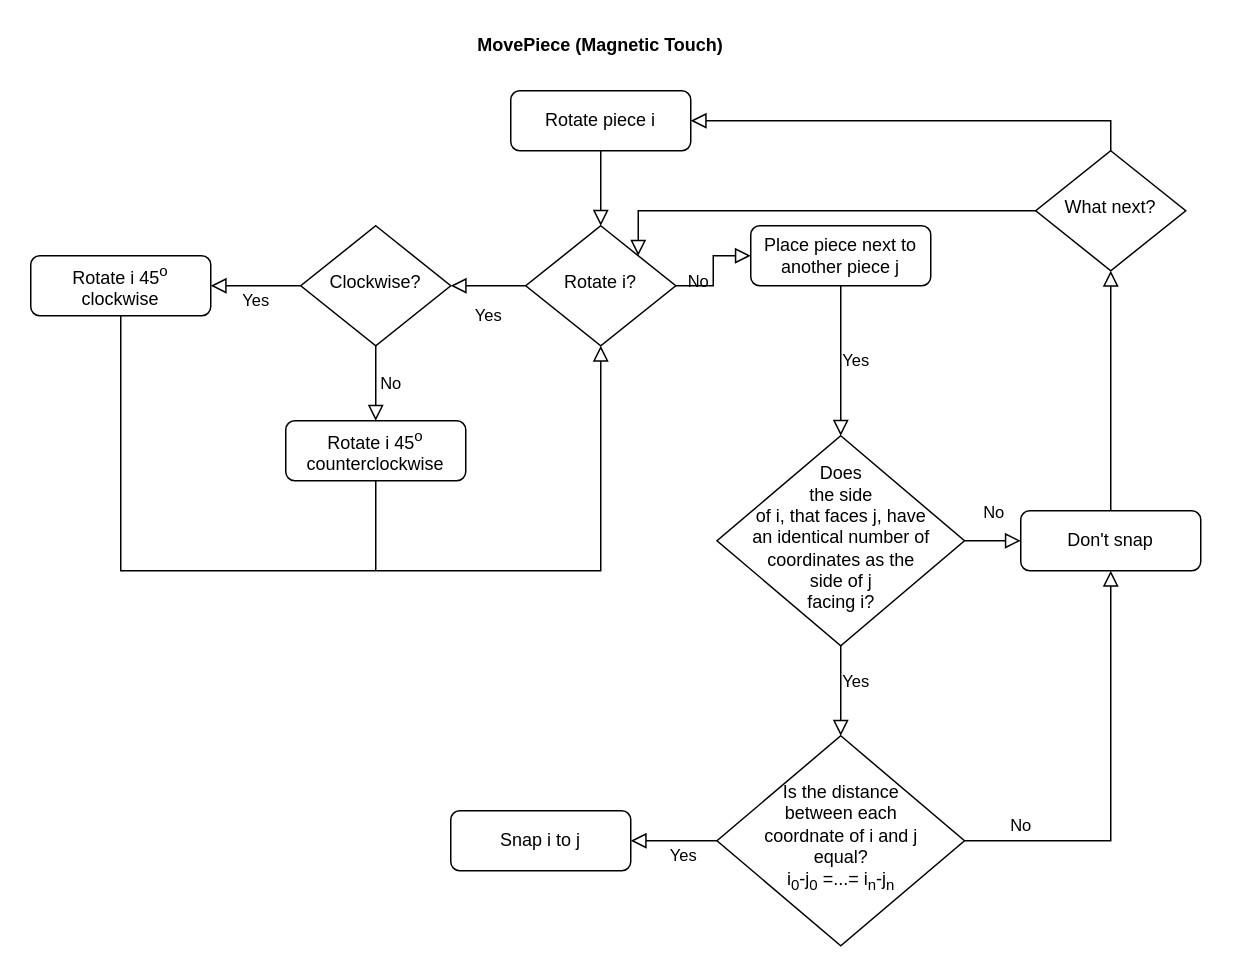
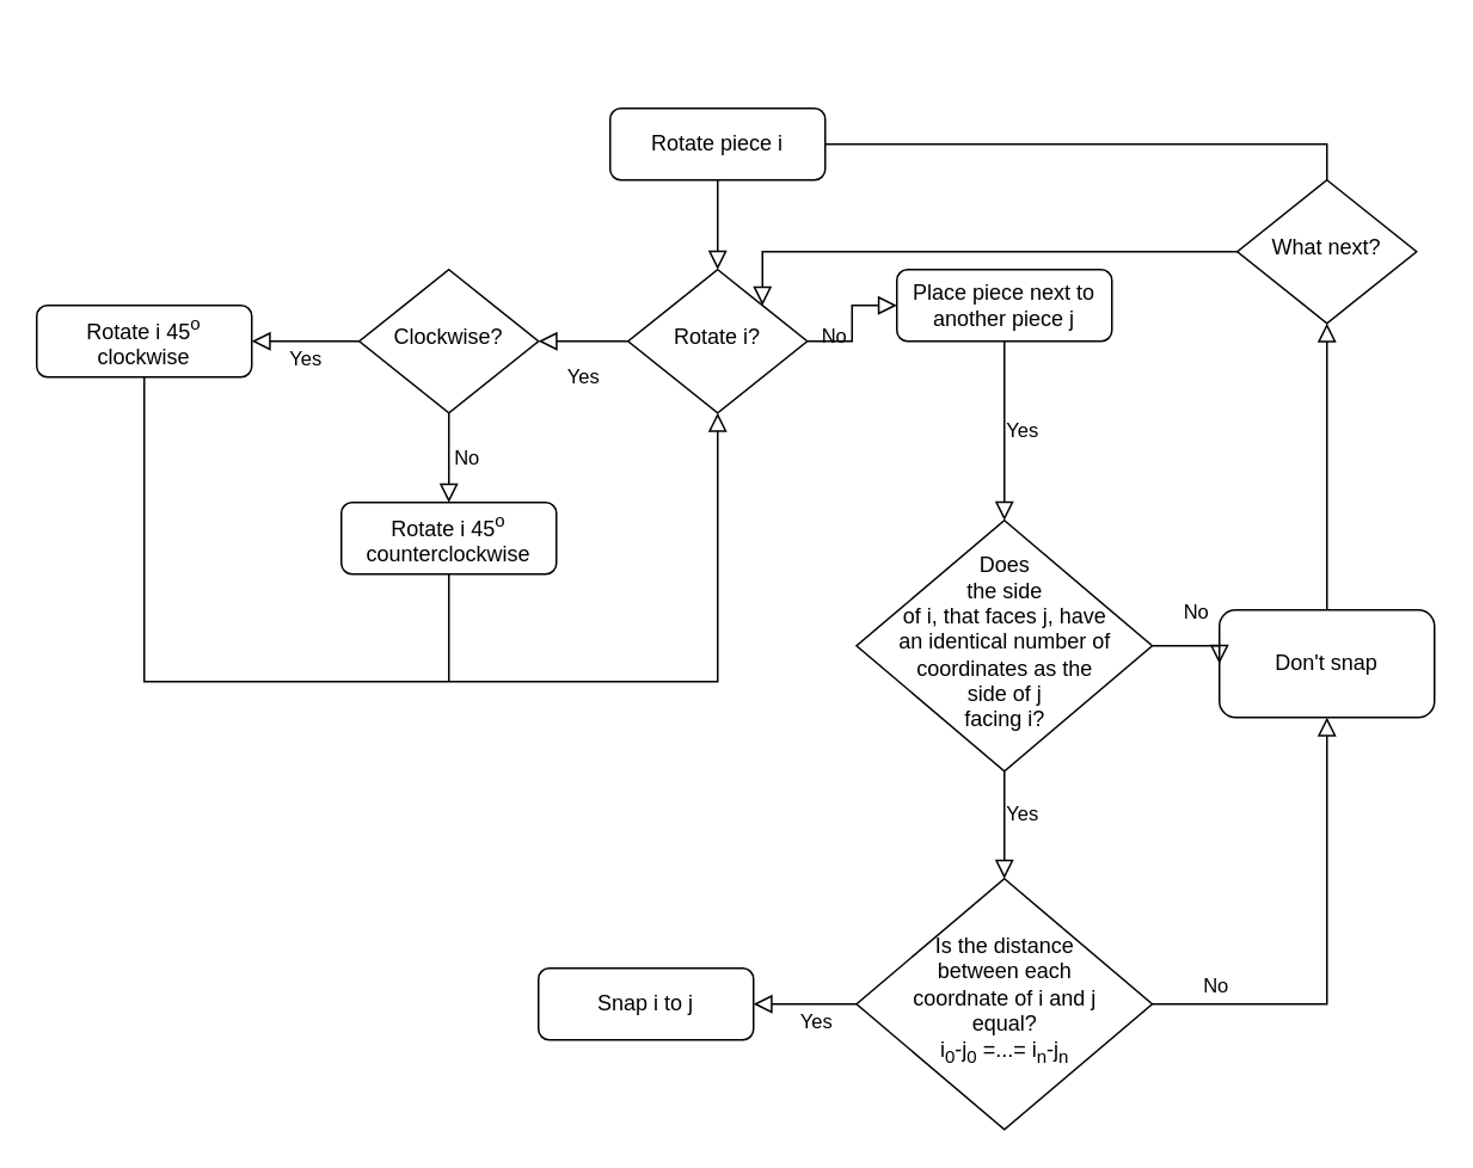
- <mxCell id="12" value="&lt;b&gt;MovePiece (Magnetic Touch)&lt;/b&gt;" style="text;html=1;strokeColor=none;fillColor=none;align=center;verticalAlign=middle;whiteSpace=wrap;rounded=0;" vertex="1" parent="1"><mxGeometry x="295" y="20" width="210" height="20" as="geometry" /></mxCell>
- <mxCell id="25" value="" style="edgeStyle=orthogonalEdgeStyle;rounded=0;html=1;jettySize=auto;orthogonalLoop=1;fontSize=11;endArrow=block;endFill=0;endSize=8;strokeWidth=1;shadow=0;labelBackgroundColor=none;exitX=0.5;exitY=0;exitDx=0;exitDy=0;entryX=1;entryY=0.5;entryDx=0;entryDy=0;" edge="1" parent="1" source="26" target="3"><mxGeometry x="0.004" y="11" relative="1" as="geometry"><mxPoint as="offset" /><mxPoint x="690" y="310" as="sourcePoint" /><mxPoint x="740" y="210" as="targetPoint" /><Array as="points" /></mxGeometry></mxCell>
+ <mxCell id="25" value="" style="edgeStyle=orthogonalEdgeStyle;rounded=0;html=1;jettySize=auto;orthogonalLoop=1;fontSize=11;endArrow=none;endFill=0;endSize=8;strokeWidth=1;shadow=0;labelBackgroundColor=none;exitX=0.5;exitY=0;exitDx=0;exitDy=0;entryX=1;entryY=0.5;entryDx=0;entryDy=0;" edge="1" parent="1" source="26" target="3"><mxGeometry x="0.004" y="11" relative="1" as="geometry"><mxPoint as="offset" /><mxPoint x="690" y="310" as="sourcePoint" /><mxPoint x="740" y="210" as="targetPoint" /><Array as="points" /></mxGeometry></mxCell>
- <mxCell id="14" value="Don't snap" style="rounded=1;whiteSpace=wrap;html=1;fontSize=12;glass=0;strokeWidth=1;shadow=0;" vertex="1" parent="1"><mxGeometry x="680" y="340" width="120" height="40" as="geometry" /></mxCell>
+ <mxCell id="14" value="Don't snap" style="rounded=1;whiteSpace=wrap;html=1;fontSize=12;glass=0;strokeWidth=1;shadow=0;" vertex="1" parent="1"><mxGeometry x="680" y="340" width="120" height="60" as="geometry" /></mxCell>
